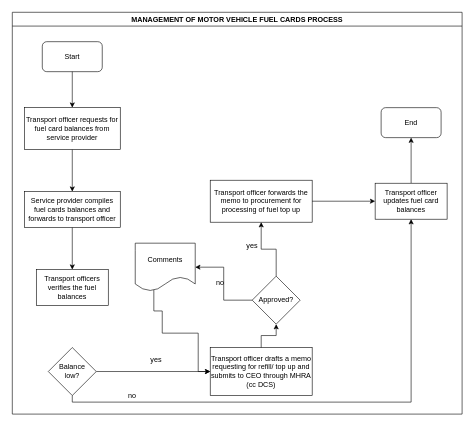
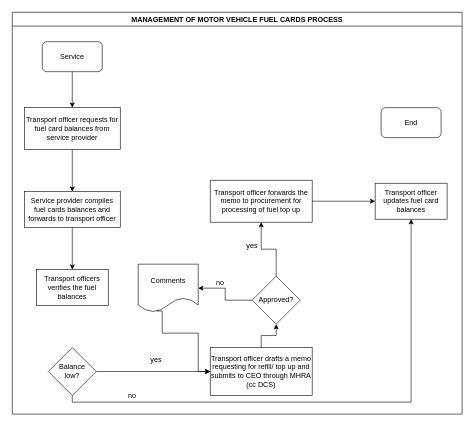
- <mxCell id="3" value="Start" style="rounded=1;whiteSpace=wrap;html=1;" parent="2" vertex="1"><mxGeometry x="50" y="49" width="100" height="50" as="geometry" /></mxCell>
+ <mxCell id="3" value="Service" style="rounded=1;whiteSpace=wrap;html=1;" parent="2" vertex="1"><mxGeometry x="50" y="49" width="100" height="50" as="geometry" /></mxCell>
- <mxCell id="25" value="" style="edgeStyle=orthogonalEdgeStyle;rounded=0;orthogonalLoop=1;jettySize=auto;html=1;entryX=0.5;entryY=1;entryDx=0;entryDy=0;" parent="1" source="26" target="20" edge="1"><mxGeometry relative="1" as="geometry"><mxPoint x="685" y="225" as="targetPoint" /></mxGeometry></mxCell>
- <mxCell id="17" value="Comments" style="shape=document;whiteSpace=wrap;html=1;boundedLbl=1;" parent="2" vertex="1"><mxGeometry x="205" y="385" width="100" height="80" as="geometry" /></mxCell>
+ <mxCell id="17" value="Comments" style="shape=document;whiteSpace=wrap;html=1;boundedLbl=1;" parent="2" vertex="1"><mxGeometry x="210" y="420" width="100" height="80" as="geometry" /></mxCell>
